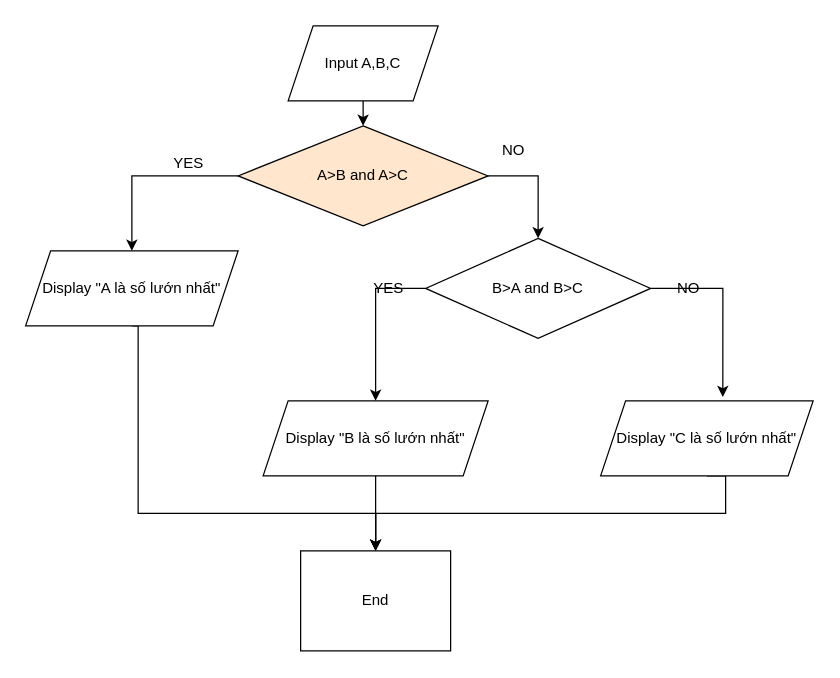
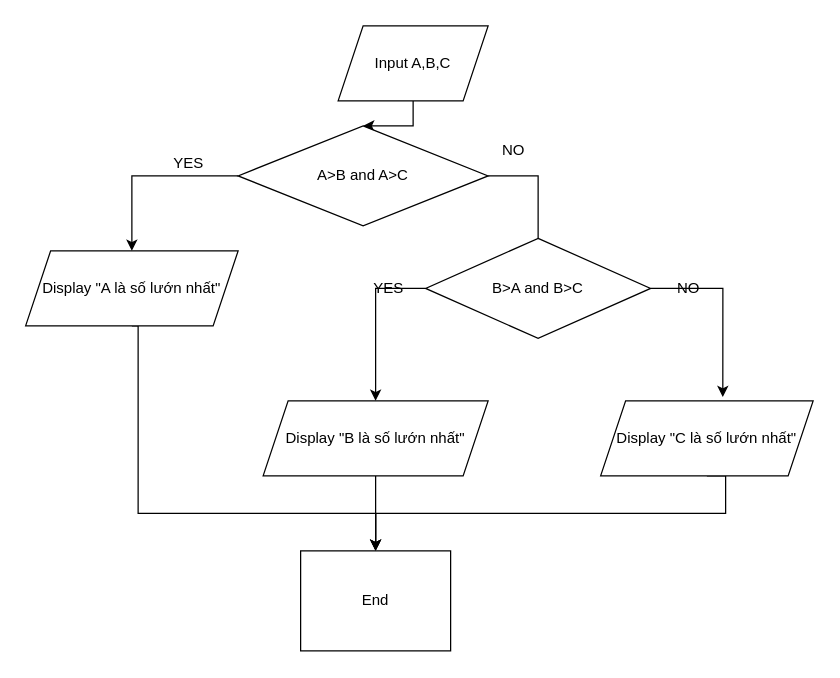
- <mxCell id="3" value="Input A,B,C" style="shape=parallelogram;perimeter=parallelogramPerimeter;whiteSpace=wrap;html=1;fixedSize=1;" parent="1" vertex="1"><mxGeometry x="230" y="20" width="120" height="60" as="geometry" /></mxCell>
+ <mxCell id="3" value="Input A,B,C" style="shape=parallelogram;perimeter=parallelogramPerimeter;whiteSpace=wrap;html=1;fixedSize=1;" parent="1" vertex="1"><mxGeometry x="270" y="20" width="120" height="60" as="geometry" /></mxCell>
- <mxCell id="6" value="A&amp;gt;B and A&amp;gt;C" style="rhombus;whiteSpace=wrap;html=1;fillColor=#ffe6cc;" parent="1" vertex="1"><mxGeometry x="190" y="100" width="200" height="80" as="geometry" /></mxCell>
+ <mxCell id="6" value="A&amp;gt;B and A&amp;gt;C" style="rhombus;whiteSpace=wrap;html=1;" parent="1" vertex="1"><mxGeometry x="190" y="100" width="200" height="80" as="geometry" /></mxCell>
- <mxCell id="5" style="edgeStyle=orthogonalEdgeStyle;rounded=0;orthogonalLoop=1;jettySize=auto;html=1;exitX=1;exitY=0.5;exitDx=0;exitDy=0;entryX=0.5;entryY=0;entryDx=0;entryDy=0;" parent="1" source="6" target="11" edge="1"><mxGeometry relative="1" as="geometry" /></mxCell>
+ <mxCell id="5" style="edgeStyle=orthogonalEdgeStyle;rounded=0;orthogonalLoop=1;jettySize=auto;html=1;exitX=1;exitY=0.5;exitDx=0;exitDy=0;entryX=0.5;entryY=0;entryDx=0;entryDy=0;endArrow=none;" parent="1" source="6" target="11" edge="1"><mxGeometry relative="1" as="geometry" /></mxCell>
